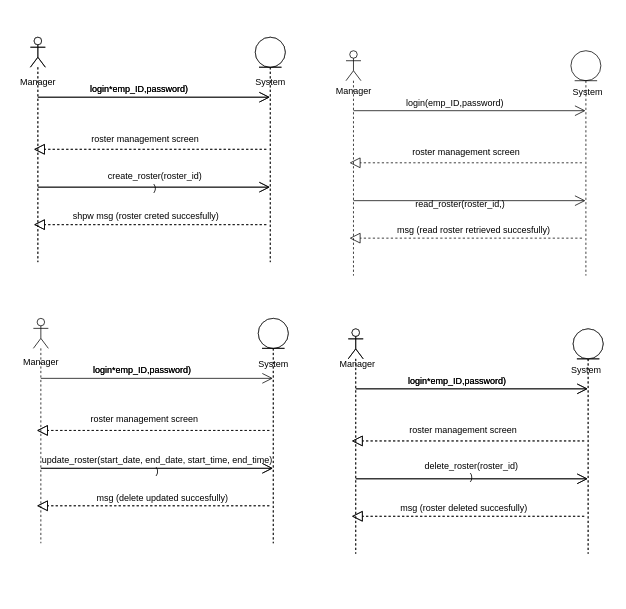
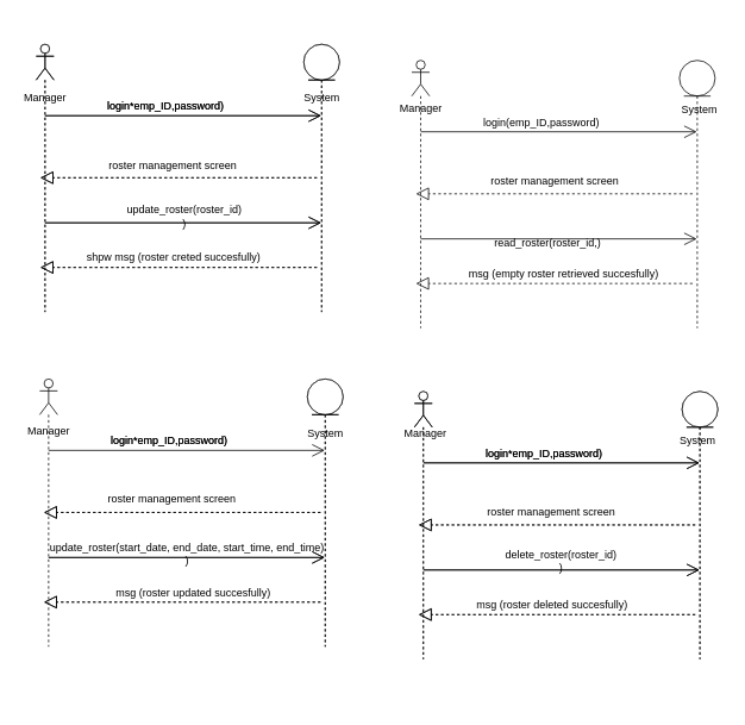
- <mxCell id="15" value="create_roster(roster_id)&lt;br&gt;)" style="text;html=1;align=center;verticalAlign=middle;resizable=0;points=[];autosize=1;strokeColor=none;" parent="1" vertex="1"><mxGeometry x="138" y="226" width="135" height="32" as="geometry" /></mxCell>
+ <mxCell id="15" value="update_roster(roster_id)&lt;br&gt;)" style="text;html=1;align=center;verticalAlign=middle;resizable=0;points=[];autosize=1;strokeColor=none;" parent="1" vertex="1"><mxGeometry x="138" y="226" width="135" height="32" as="geometry" /></mxCell>
- <mxCell id="30" value="msg (read roster retrieved succesfully)" style="text;html=1;align=center;verticalAlign=middle;resizable=0;points=[];autosize=1;strokeColor=none;" vertex="1" parent="1"><mxGeometry x="519" y="298" width="223" height="18" as="geometry" /></mxCell>
+ <mxCell id="30" value="msg (empty roster retrieved succesfully)" style="text;html=1;align=center;verticalAlign=middle;resizable=0;points=[];autosize=1;strokeColor=none;" vertex="1" parent="1"><mxGeometry x="519" y="298" width="223" height="18" as="geometry" /></mxCell>
- <mxCell id="46" value="msg (delete updated succesfully)" style="text;html=1;align=center;verticalAlign=middle;resizable=0;points=[];autosize=1;strokeColor=none;" vertex="1" parent="1"><mxGeometry x="124" y="655" width="183" height="18" as="geometry" /></mxCell>
+ <mxCell id="46" value="msg (roster updated succesfully)" style="text;html=1;align=center;verticalAlign=middle;resizable=0;points=[];autosize=1;strokeColor=none;" vertex="1" parent="1"><mxGeometry x="124" y="655" width="183" height="18" as="geometry" /></mxCell>
